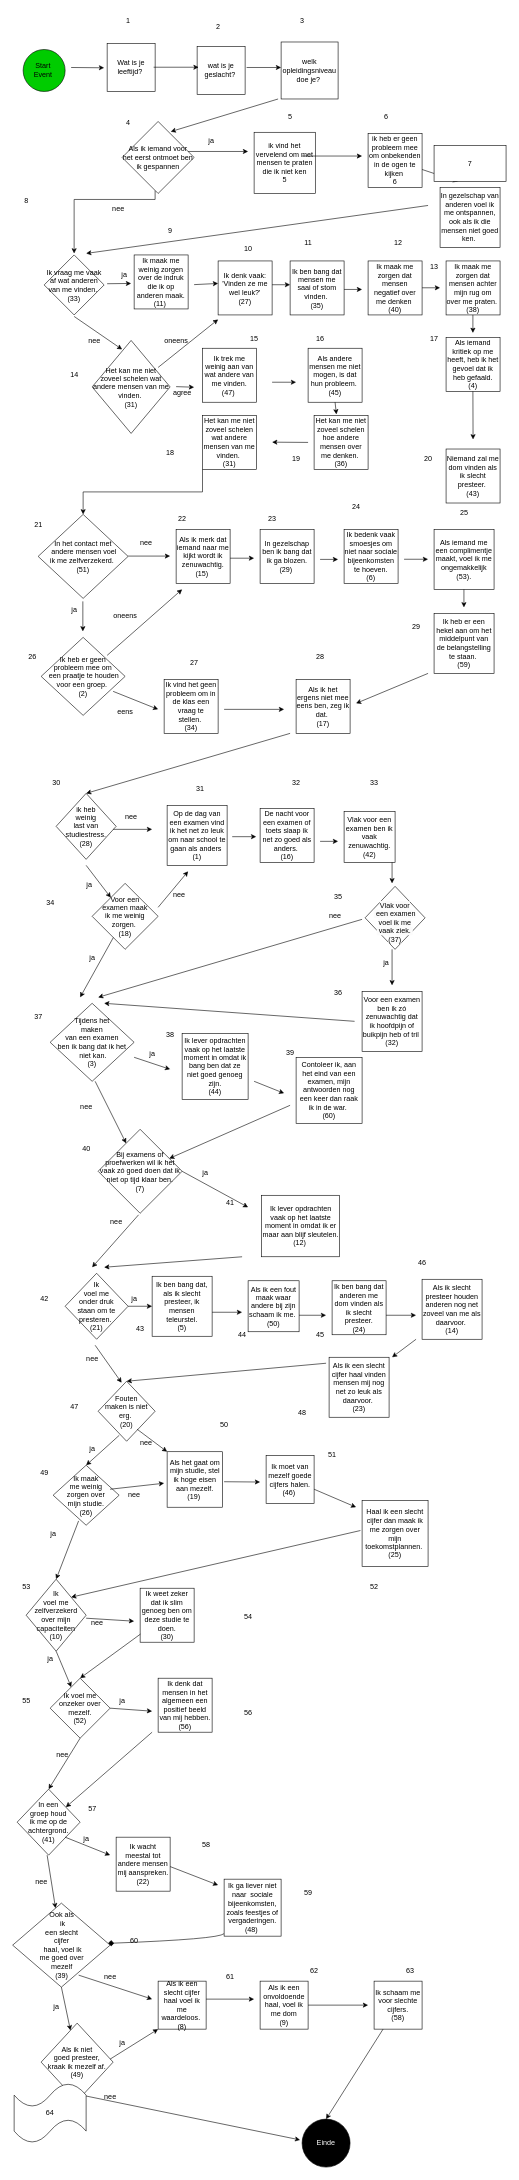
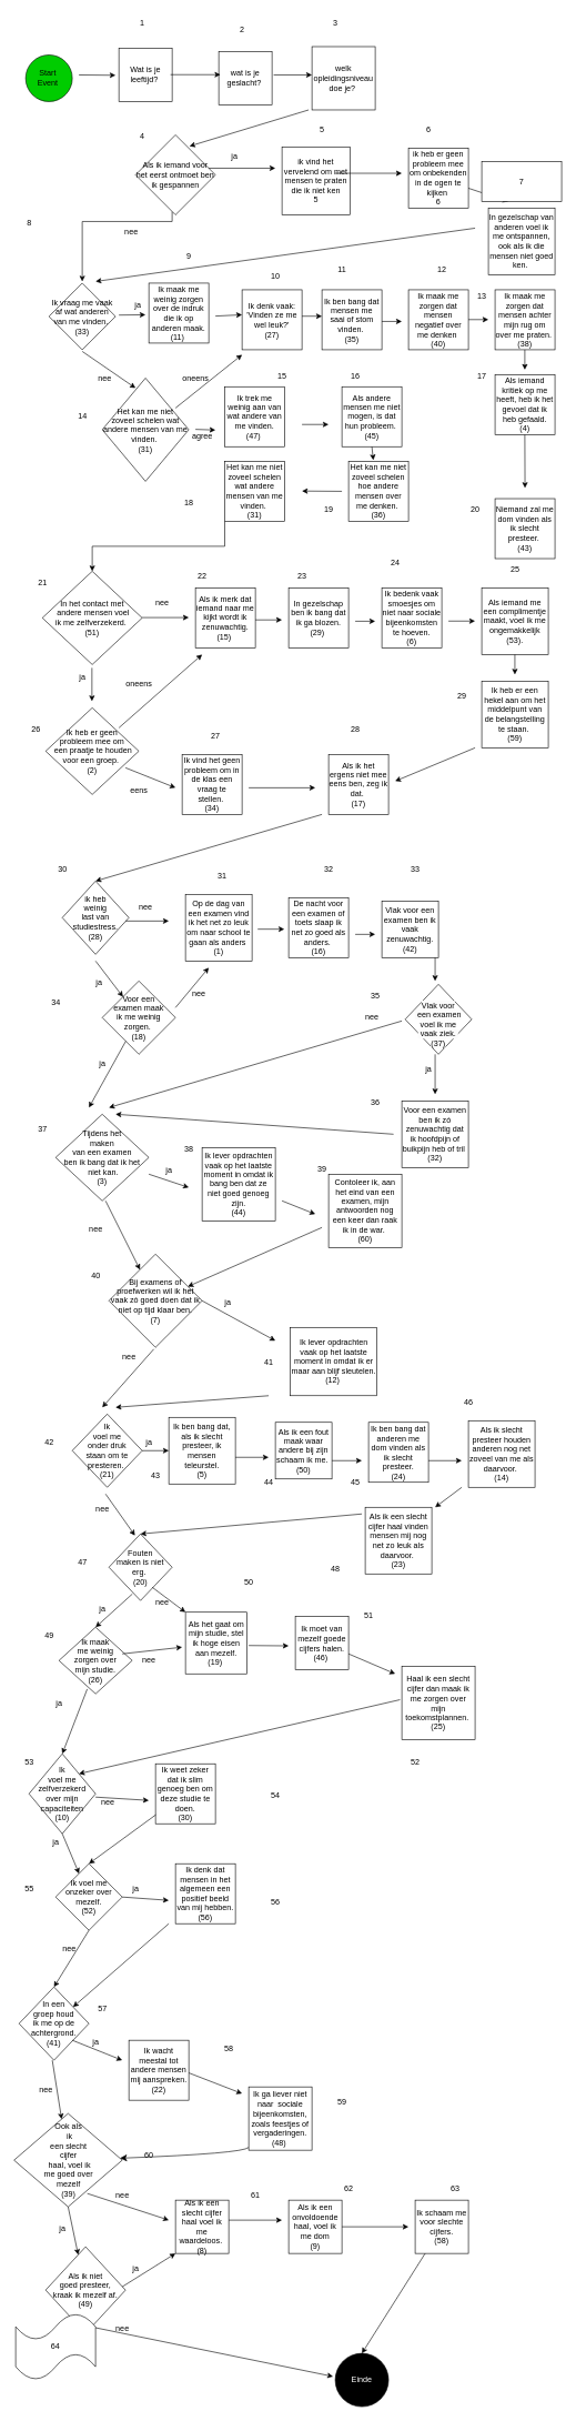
- <mxCell id="226" value="41" style="text;html=1;align=center;verticalAlign=middle;resizable=0;points=[];autosize=1;strokeColor=none;fillColor=none;" parent="1" vertex="1"><mxGeometry x="363" y="1990" width="40" height="30" as="geometry" /></mxCell>
+ <mxCell id="226" value="41" style="text;html=1;align=center;verticalAlign=middle;resizable=0;points=[];autosize=1;strokeColor=none;fillColor=none;" parent="1" vertex="1"><mxGeometry x="383" y="2030" width="40" height="30" as="geometry" /></mxCell>
- <mxCell id="156" value="" style="edgeStyle=none;curved=1;rounded=0;orthogonalLoop=1;jettySize=auto;html=1;fontSize=12;startSize=8;endSize=8;endArrow=diamond;" parent="1" source="157" target="166" edge="1"><mxGeometry relative="1" as="geometry"><Array as="points"><mxPoint x="363" y="3232" /></Array></mxGeometry></mxCell>
+ <mxCell id="156" value="" style="edgeStyle=none;curved=1;rounded=0;orthogonalLoop=1;jettySize=auto;html=1;fontSize=12;startSize=8;endSize=8;" parent="1" source="157" target="166" edge="1"><mxGeometry relative="1" as="geometry"><Array as="points"><mxPoint x="363" y="3232" /></Array></mxGeometry></mxCell>
